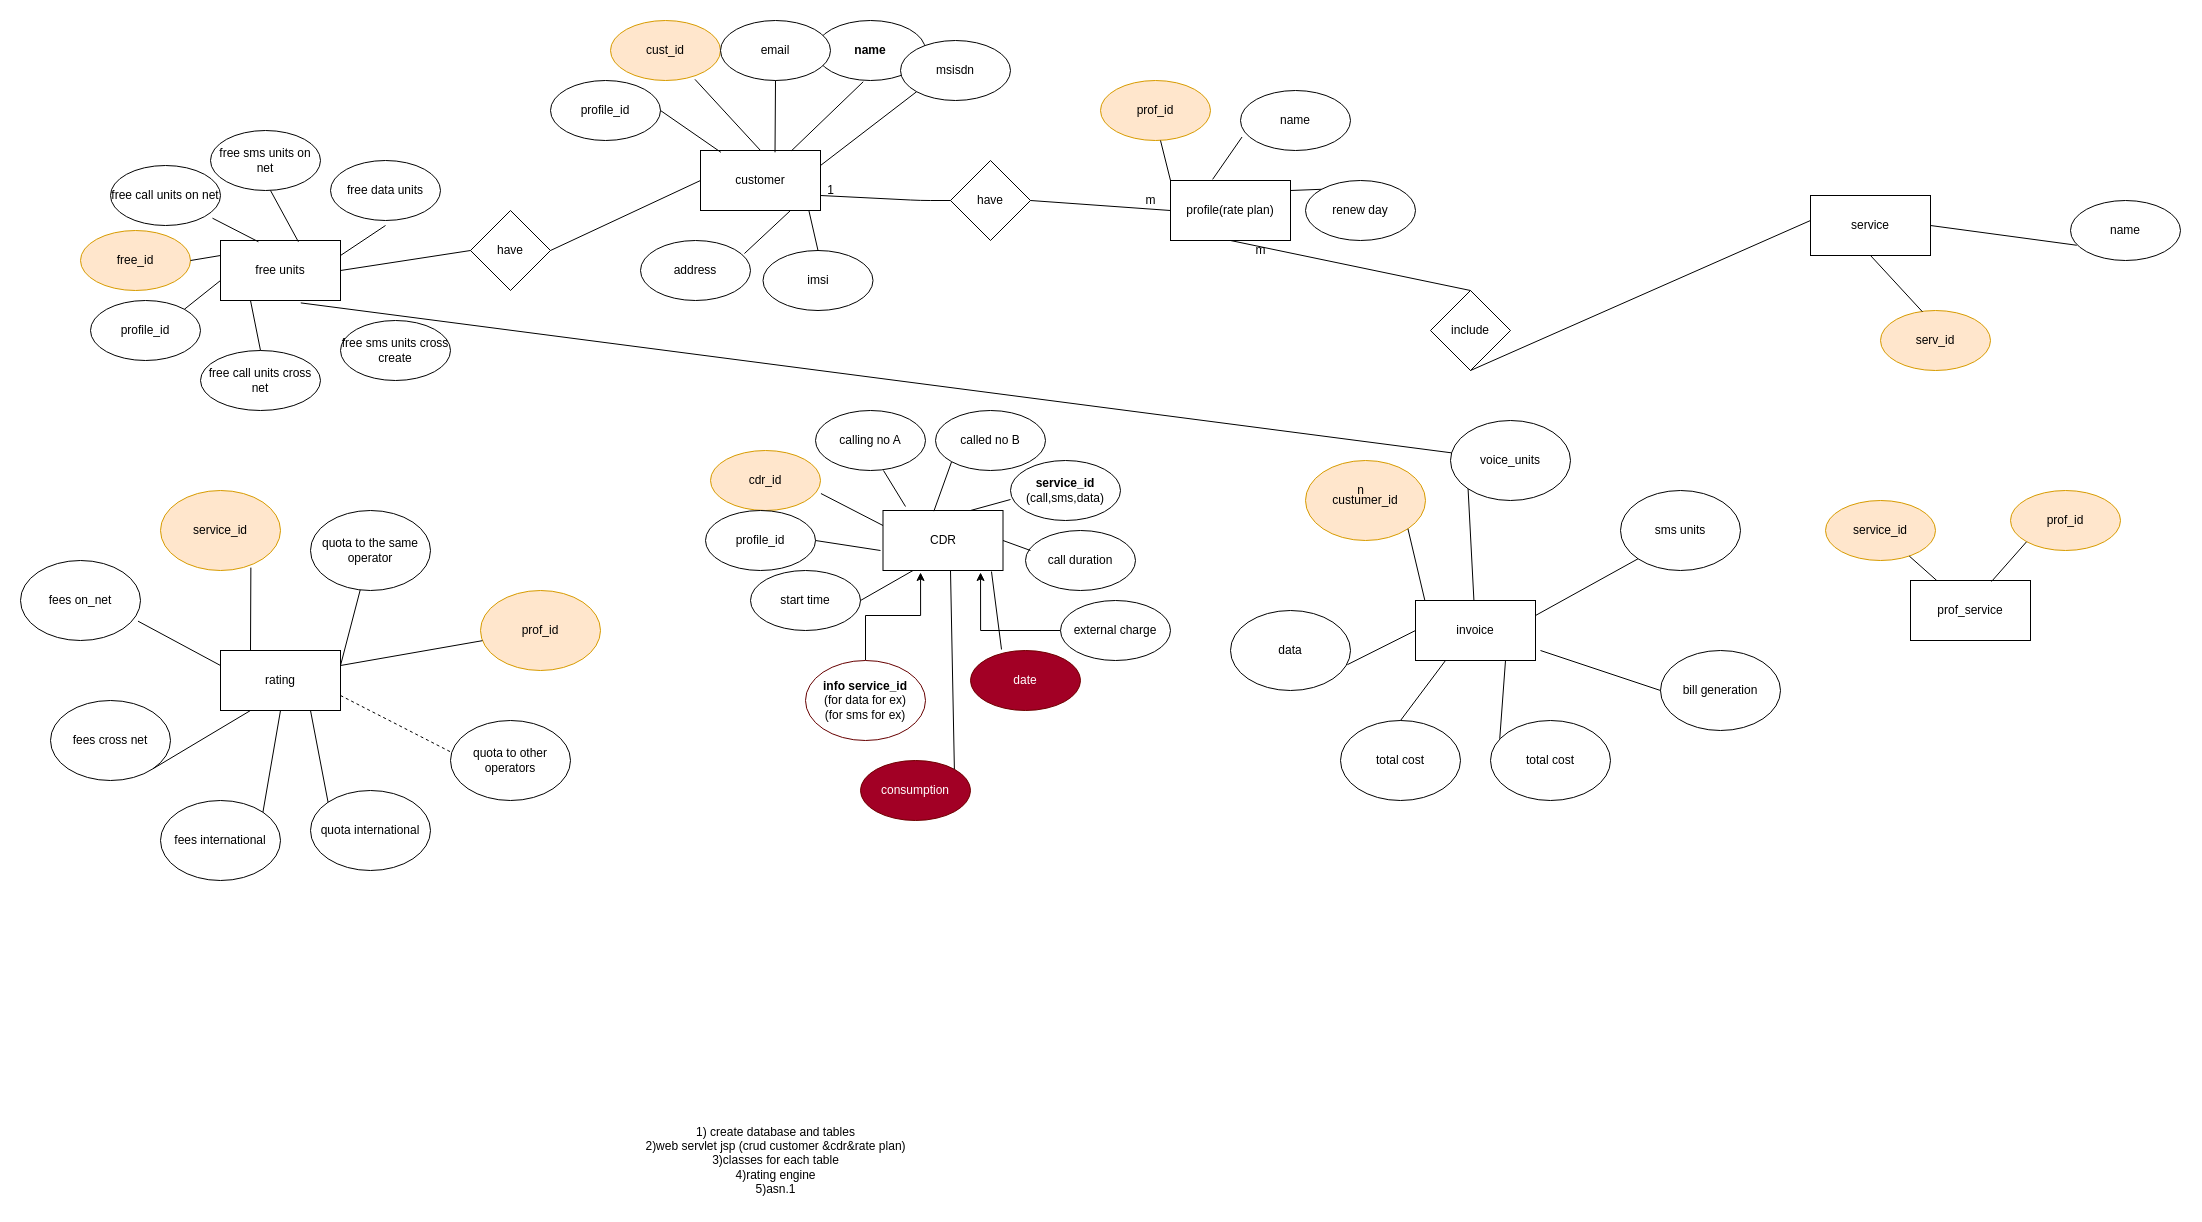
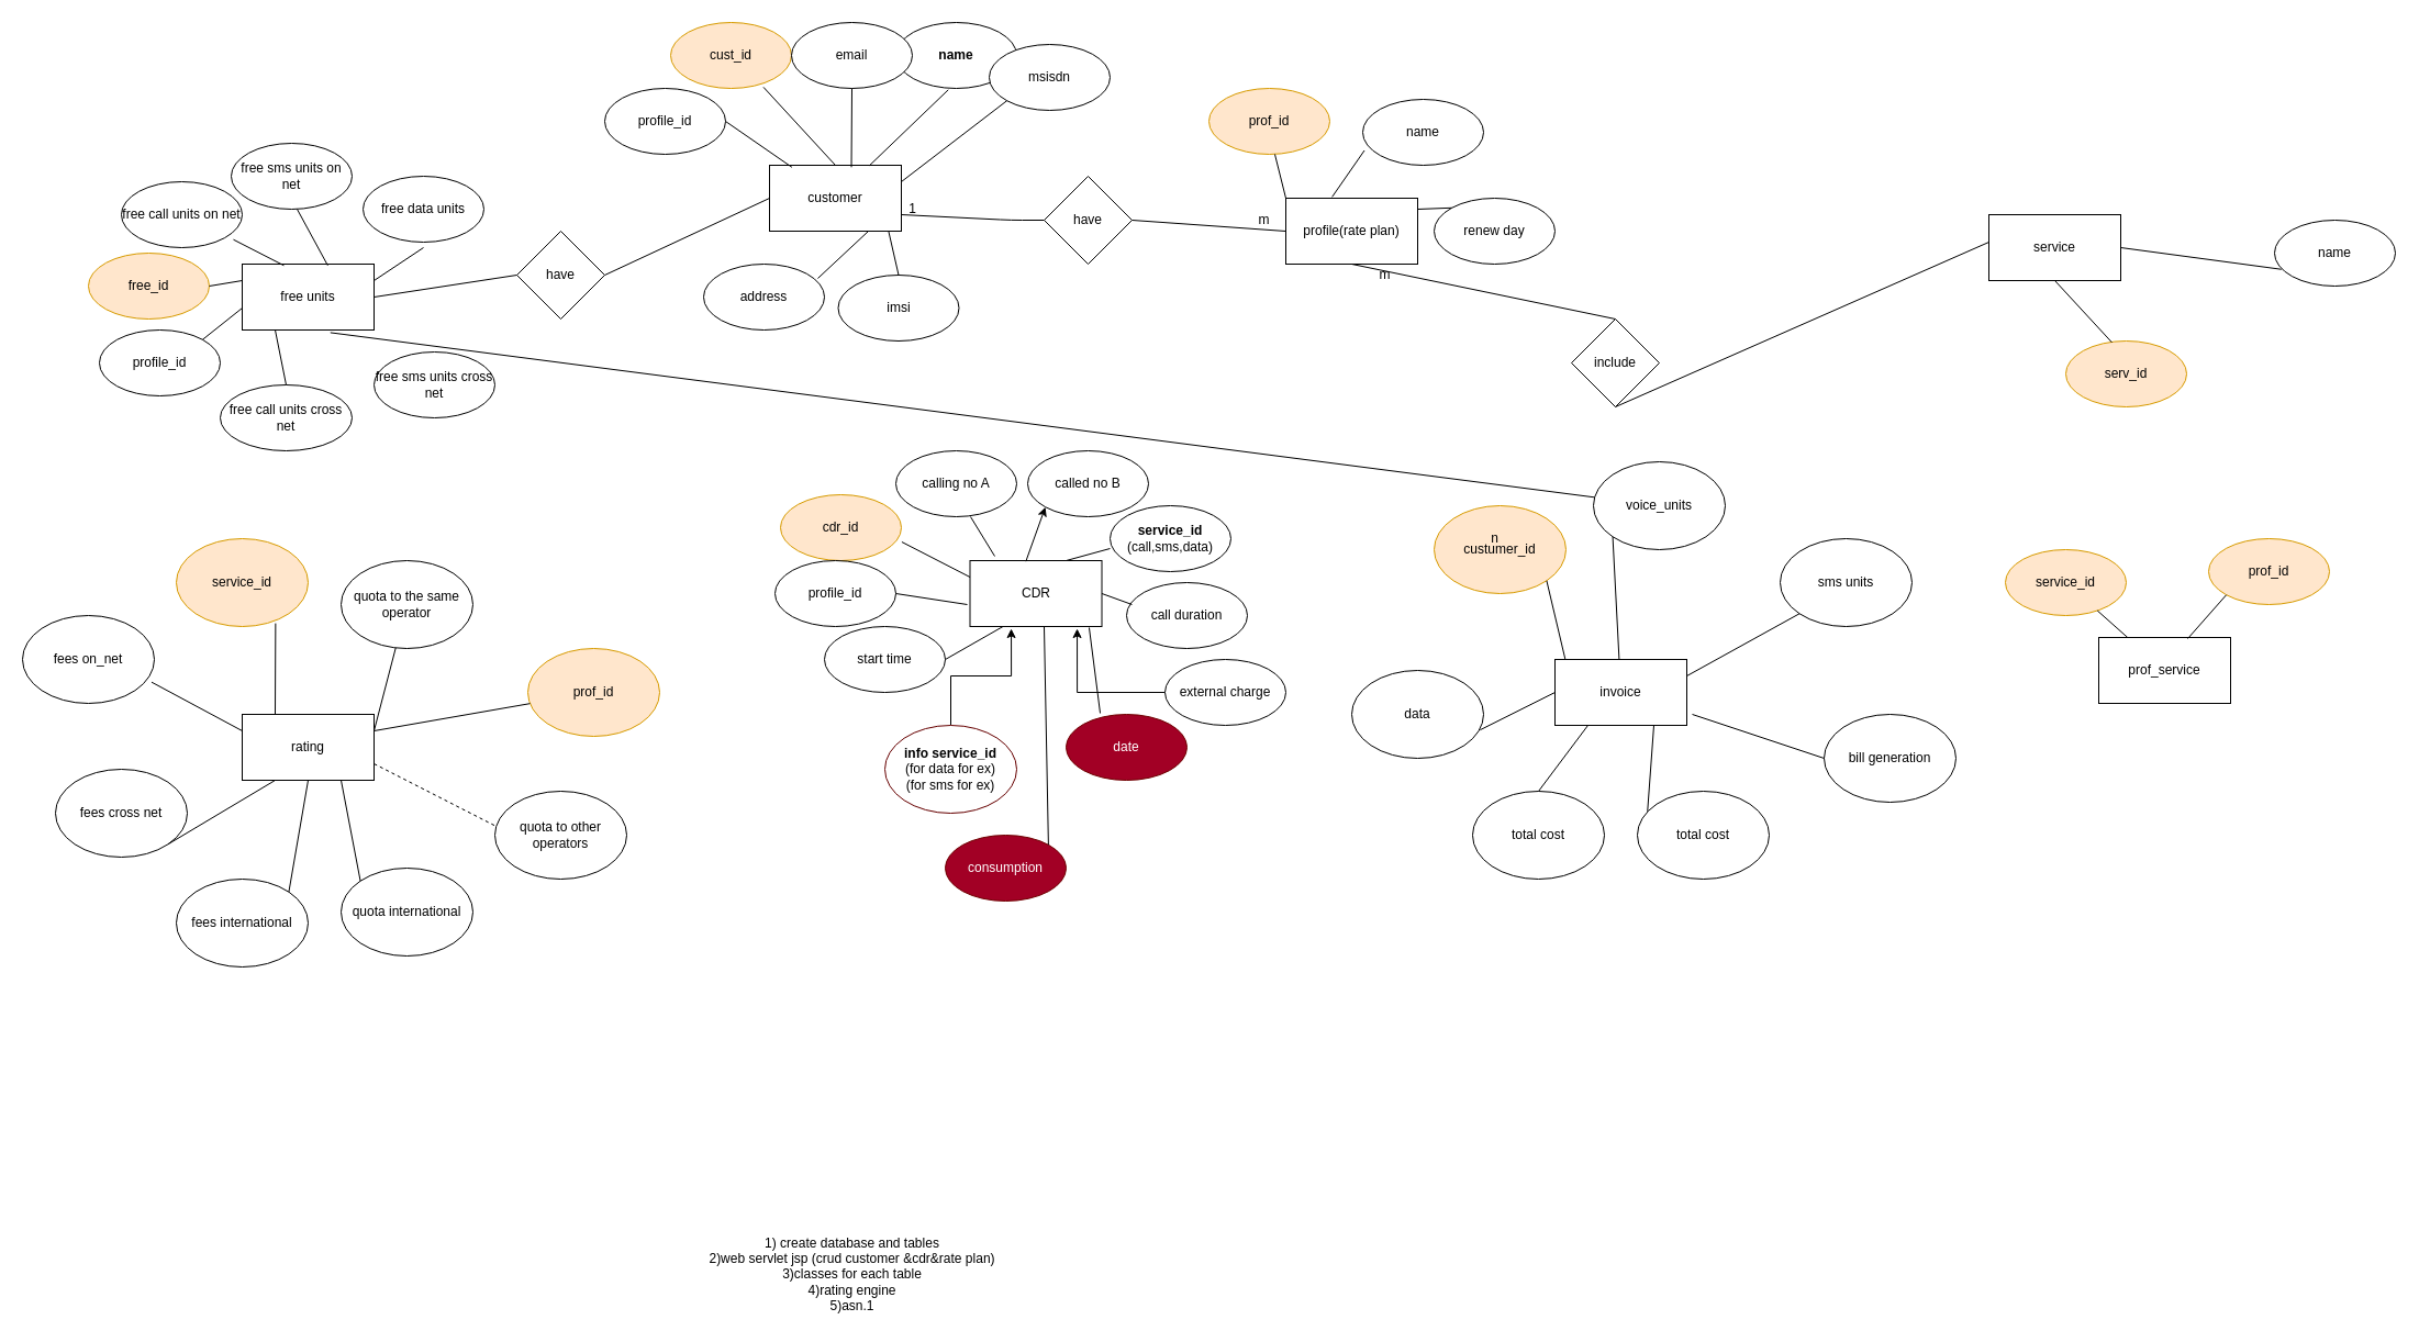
- <mxCell id="94" value="free sms units cross create" style="ellipse;whiteSpace=wrap;html=1;" parent="1" vertex="1"><mxGeometry x="340" y="320" width="110" height="60" as="geometry" /></mxCell>
+ <mxCell id="94" value="free sms units cross net" style="ellipse;whiteSpace=wrap;html=1;" parent="1" vertex="1"><mxGeometry x="340" y="320" width="110" height="60" as="geometry" /></mxCell>
- <mxCell id="63" value="" style="endArrow=none;html=1;exitX=0.424;exitY=0.011;exitDx=0;exitDy=0;exitPerimeter=0;entryX=0;entryY=1;entryDx=0;entryDy=0;" parent="1" source="5" target="23" edge="1"><mxGeometry width="50" height="50" relative="1" as="geometry"><mxPoint x="915.06" y="515.92" as="sourcePoint" /><mxPoint x="930" y="480" as="targetPoint" /></mxGeometry></mxCell>
+ <mxCell id="63" value="" style="endArrow=classic;html=1;exitX=0.424;exitY=0.011;exitDx=0;exitDy=0;exitPerimeter=0;entryX=0;entryY=1;entryDx=0;entryDy=0;" parent="1" source="5" target="23" edge="1"><mxGeometry width="50" height="50" relative="1" as="geometry"><mxPoint x="915.06" y="515.92" as="sourcePoint" /><mxPoint x="930" y="480" as="targetPoint" /></mxGeometry></mxCell>
